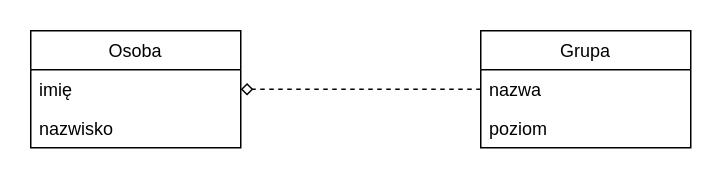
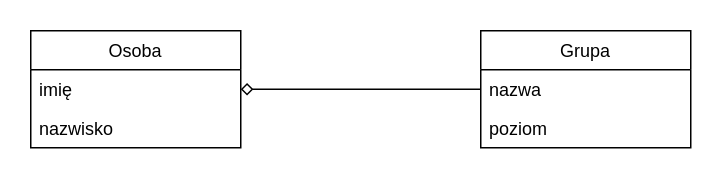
- <mxCell id="8" style="edgeStyle=orthogonalEdgeStyle;rounded=0;orthogonalLoop=1;jettySize=auto;html=1;exitX=0;exitY=0.5;exitDx=0;exitDy=0;startArrow=none;startFill=0;endArrow=diamond;endFill=0;dashed=1;" edge="1" parent="1" source="6" target="3"><mxGeometry relative="1" as="geometry" /></mxCell>
+ <mxCell id="8" style="edgeStyle=orthogonalEdgeStyle;rounded=0;orthogonalLoop=1;jettySize=auto;html=1;exitX=0;exitY=0.5;exitDx=0;exitDy=0;startArrow=none;startFill=0;endArrow=diamond;endFill=0;" edge="1" parent="1" source="6" target="3"><mxGeometry relative="1" as="geometry" /></mxCell>
